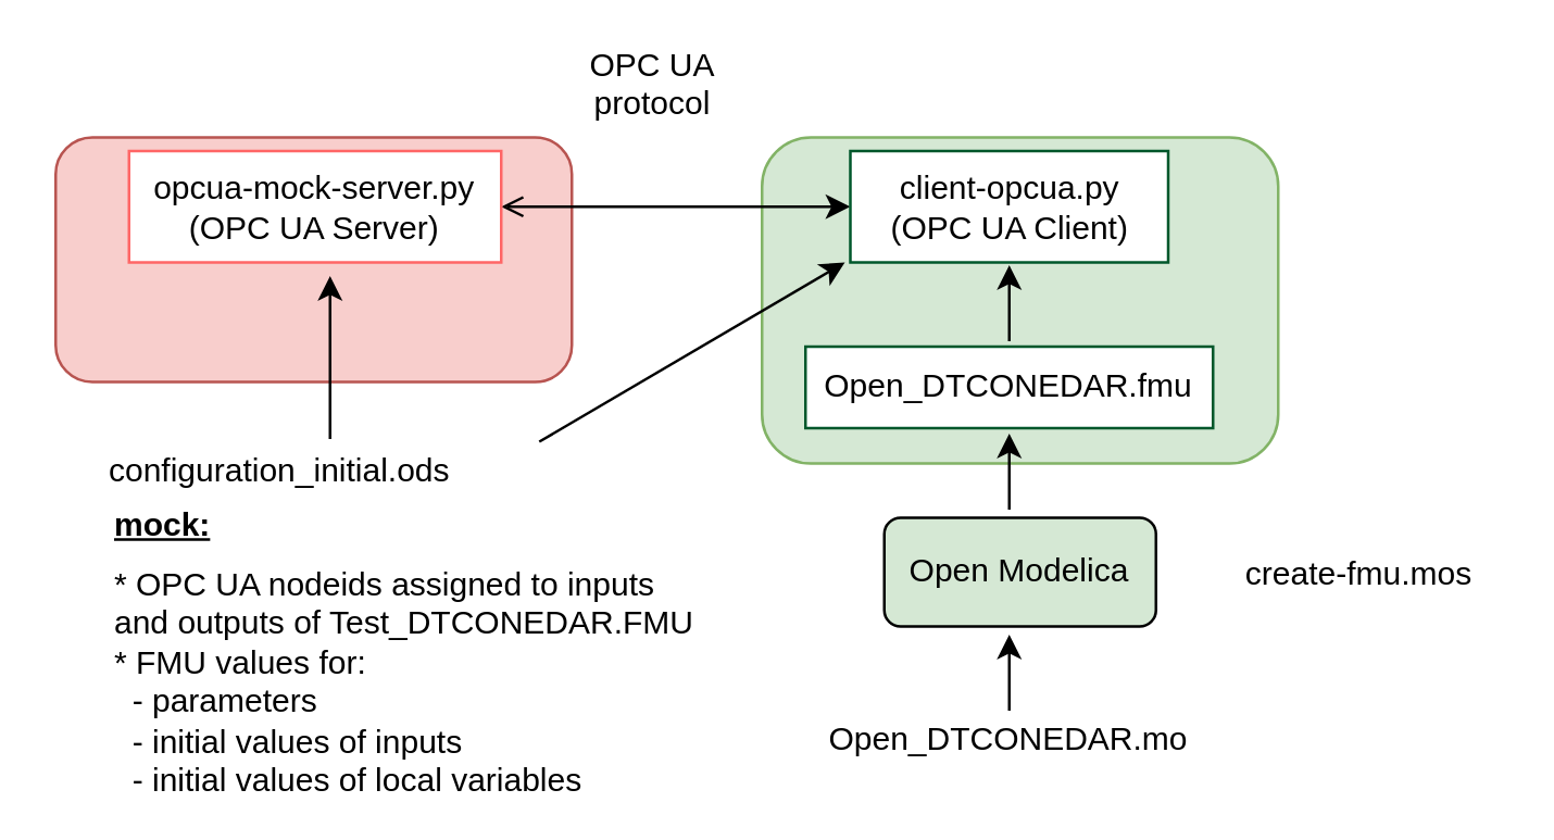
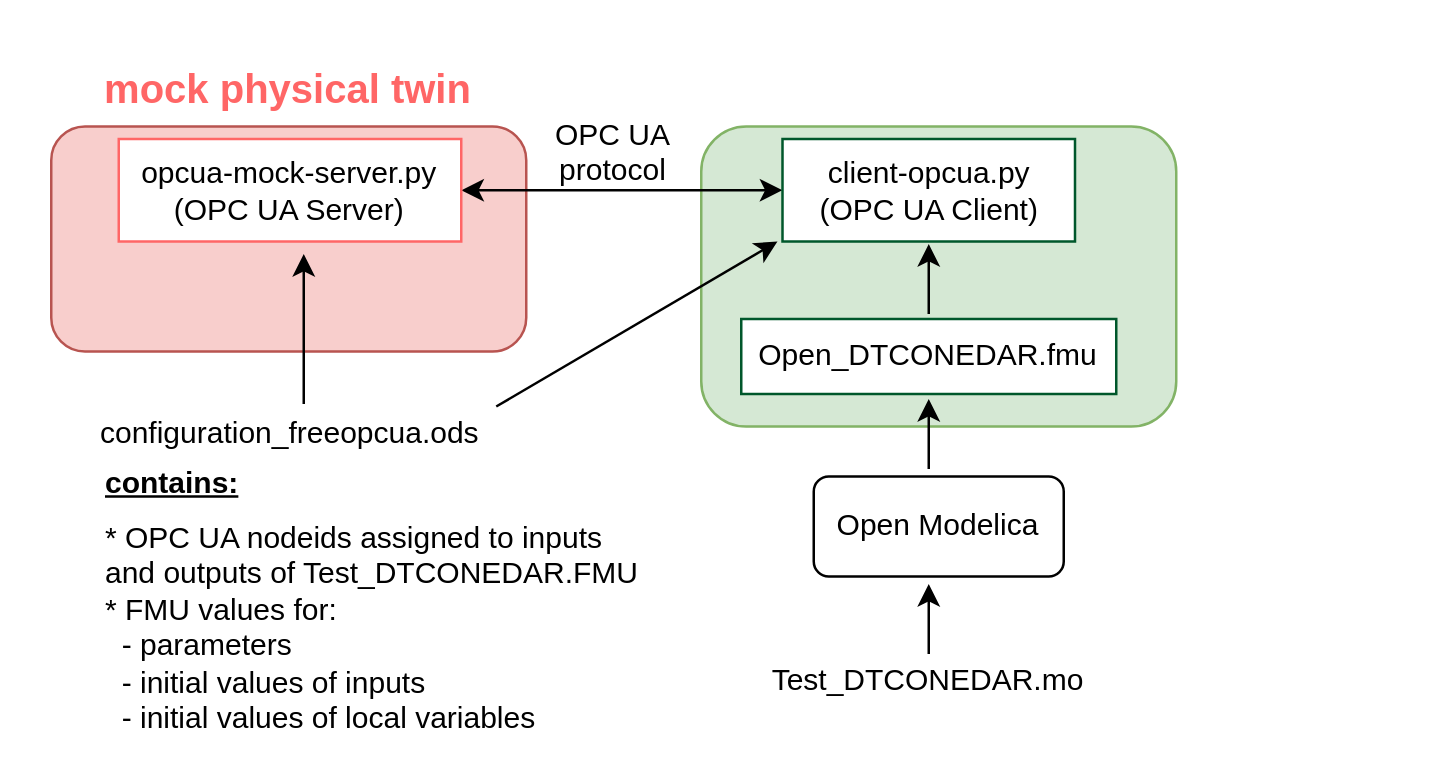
- <mxCell id="15" value="OPC UA&#10;protocol" style="text;whiteSpace=wrap;align=center;" parent="1" vertex="1"><mxGeometry x="205" y="10" width="70" height="30" as="geometry" /></mxCell>
+ <mxCell id="15" value="OPC UA&#10;protocol" style="text;whiteSpace=wrap;align=center;" parent="1" vertex="1"><mxGeometry x="210" y="40" width="70" height="30" as="geometry" /></mxCell>
+ <mxCell id="16" value="&lt;b&gt;&lt;font color=&quot;#ff6666&quot; style=&quot;font-size: 16px;&quot;&gt;mock physical twin&lt;/font&gt;&lt;/b&gt;" style="text;html=1;strokeColor=none;fillColor=none;align=center;verticalAlign=middle;whiteSpace=wrap;rounded=0;" parent="1" vertex="1"><mxGeometry x="40" y="20" width="150" height="30" as="geometry" /></mxCell>
- <mxCell id="9" style="edgeStyle=orthogonalEdgeStyle;rounded=0;orthogonalLoop=1;jettySize=auto;html=1;entryX=1;entryY=0.5;entryDx=0;entryDy=0;startArrow=classic;startFill=1;endArrow=open;" parent="1" source="10" target="12" edge="1"><mxGeometry relative="1" as="geometry" /></mxCell>
+ <mxCell id="9" style="edgeStyle=orthogonalEdgeStyle;rounded=0;orthogonalLoop=1;jettySize=auto;html=1;entryX=1;entryY=0.5;entryDx=0;entryDy=0;startArrow=classic;startFill=1;" parent="1" source="10" target="12" edge="1"><mxGeometry relative="1" as="geometry" /></mxCell>
- <mxCell id="18" value="configuration_initial.ods" style="text;whiteSpace=wrap;fontStyle=0" vertex="1" parent="1"><mxGeometry x="38" y="159" width="184.5" height="30" as="geometry" /></mxCell>
+ <mxCell id="18" value="configuration_freeopcua.ods" style="text;whiteSpace=wrap;fontStyle=0" vertex="1" parent="1"><mxGeometry x="38" y="159" width="184.5" height="30" as="geometry" /></mxCell>
- <mxCell id="13" value="mock:" style="text;whiteSpace=wrap;fontStyle=5" parent="1" vertex="1"><mxGeometry x="40" y="179" width="64.5" height="30" as="geometry" /></mxCell>
+ <mxCell id="13" value="contains:" style="text;whiteSpace=wrap;fontStyle=5" parent="1" vertex="1"><mxGeometry x="40" y="179" width="64.5" height="30" as="geometry" /></mxCell>
- <mxCell id="4" value="Open Modelica" style="rounded=1;whiteSpace=wrap;html=1;fillColor=#d5e8d4;" parent="1" vertex="1"><mxGeometry x="325" y="190" width="100" height="40" as="geometry" /></mxCell>
+ <mxCell id="4" value="Open Modelica" style="rounded=1;whiteSpace=wrap;html=1;" parent="1" vertex="1"><mxGeometry x="325" y="190" width="100" height="40" as="geometry" /></mxCell>
- <mxCell id="20" value="create-fmu.mos" style="text;html=1;strokeColor=none;fillColor=none;align=center;verticalAlign=top;whiteSpace=wrap;rounded=0;" vertex="1" parent="1"><mxGeometry x="450" y="197" width="100" height="30" as="geometry" /></mxCell>
- <mxCell id="5" value="Open_DTCONEDAR.mo" style="text;html=1;strokeColor=none;fillColor=none;align=center;verticalAlign=middle;whiteSpace=wrap;rounded=0;" parent="1" vertex="1"><mxGeometry x="296" y="257" width="150" height="30" as="geometry" /></mxCell>
+ <mxCell id="5" value="Test_DTCONEDAR.mo" style="text;html=1;strokeColor=none;fillColor=none;align=center;verticalAlign=middle;whiteSpace=wrap;rounded=0;" parent="1" vertex="1"><mxGeometry x="296" y="257" width="150" height="30" as="geometry" /></mxCell>
